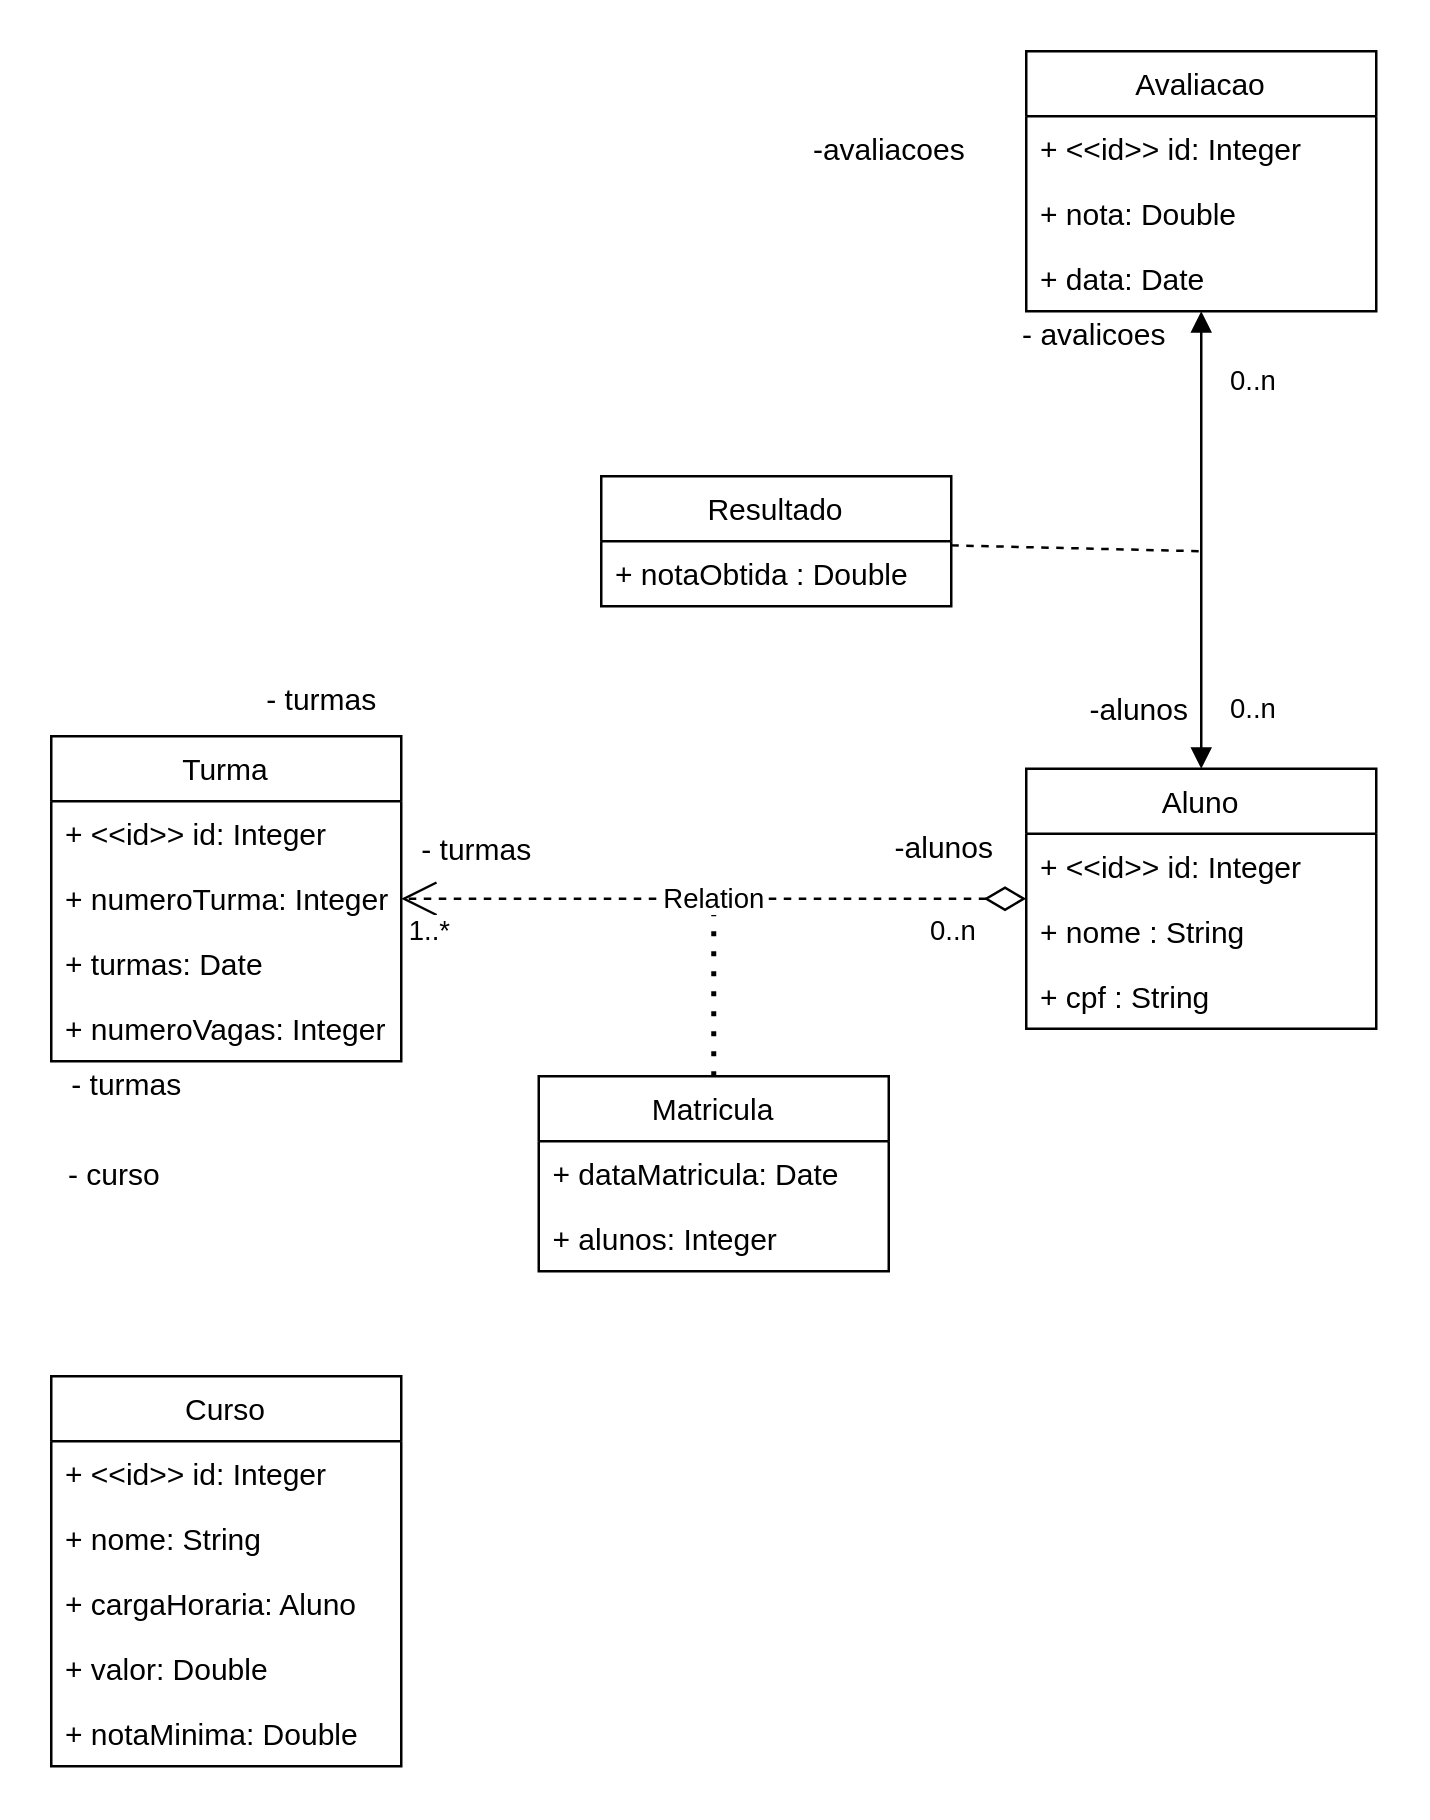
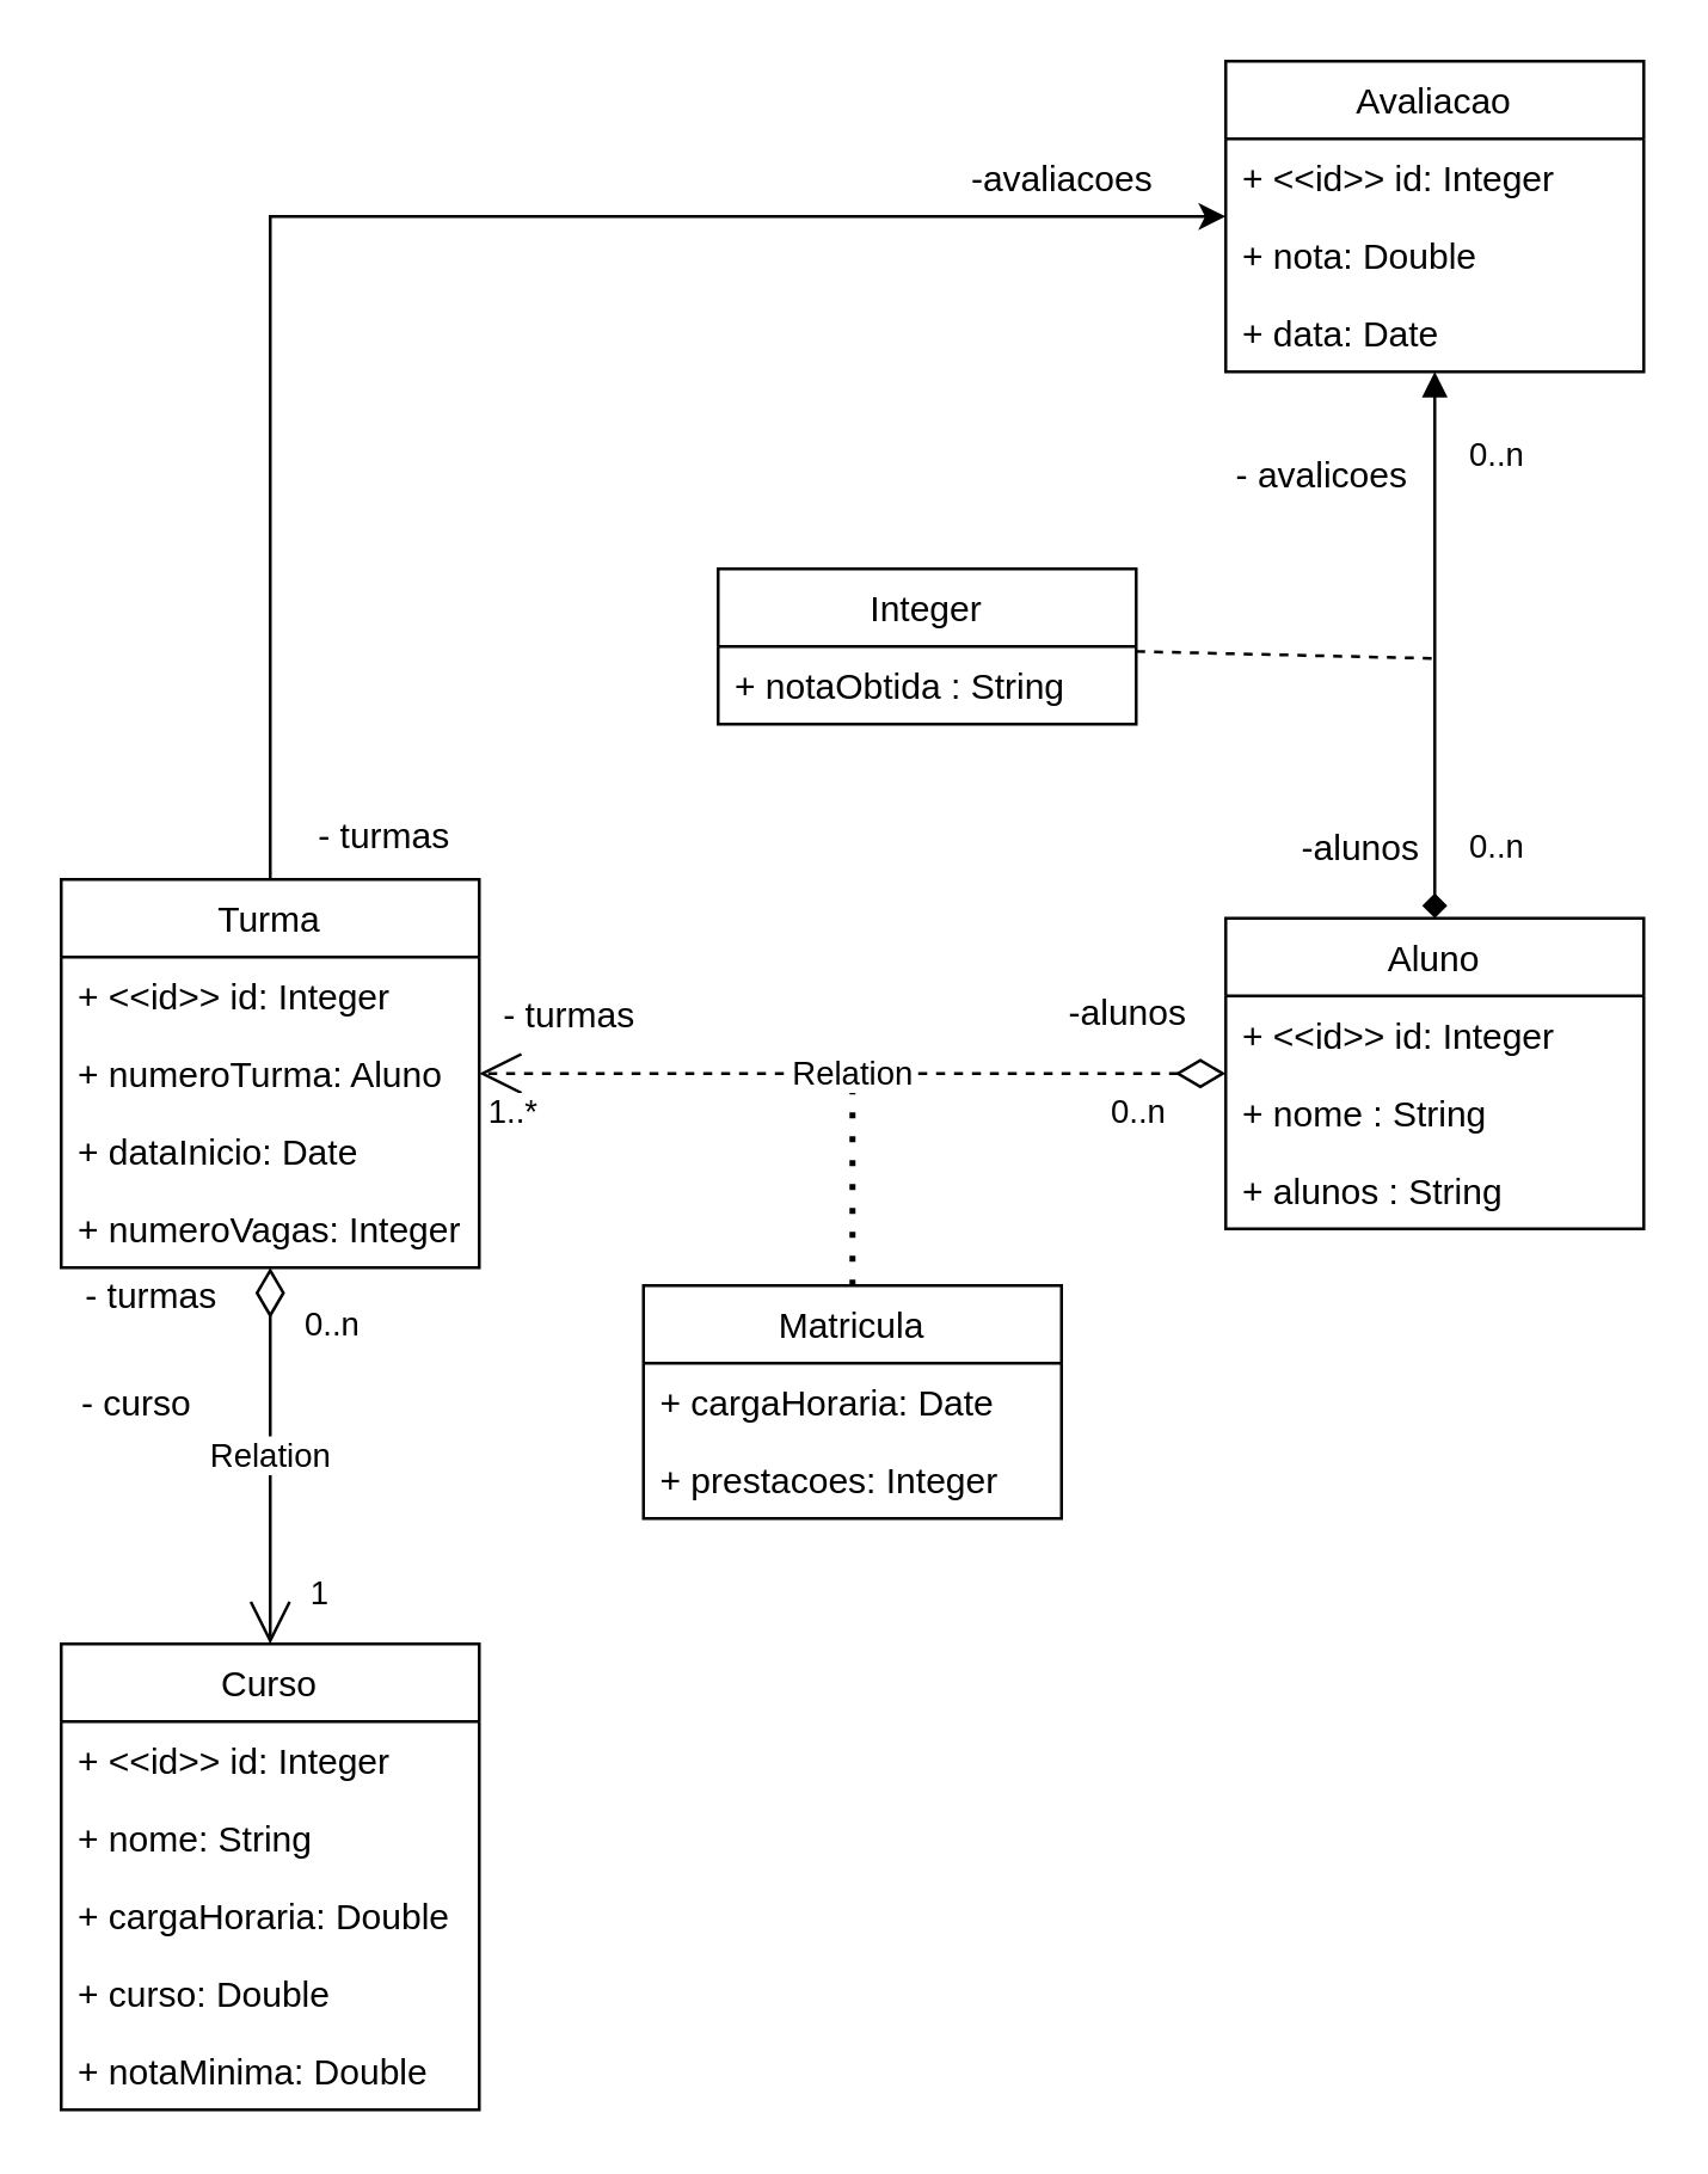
+ <mxCell id="8" style="edgeStyle=orthogonalEdgeStyle;rounded=0;orthogonalLoop=1;jettySize=auto;html=1;" edge="1" parent="1" source="9" target="29"><mxGeometry relative="1" as="geometry"><mxPoint x="50" y="20" as="targetPoint" /><Array as="points"><mxPoint x="90" y="72" /></Array></mxGeometry></mxCell>
- <mxCell id="39" value="- avalicoes" style="text;html=1;align=center;verticalAlign=middle;resizable=0;points=[];autosize=1;strokeColor=none;" vertex="1" parent="1"><mxGeometry x="402" y="124" width="70" height="20" as="geometry" /></mxCell>
+ <mxCell id="39" value="- avalicoes" style="text;html=1;align=center;verticalAlign=middle;resizable=0;points=[];autosize=1;strokeColor=none;" vertex="1" parent="1"><mxGeometry x="407" y="149" width="70" height="20" as="geometry" /></mxCell>
- <mxCell id="37" value="Resultado" style="swimlane;fontStyle=0;childLayout=stackLayout;horizontal=1;startSize=26;fillColor=none;horizontalStack=0;resizeParent=1;resizeParentMax=0;resizeLast=0;collapsible=1;marginBottom=0;" vertex="1" parent="1"><mxGeometry x="240" y="190" width="140" height="52" as="geometry" /></mxCell>
+ <mxCell id="37" value="Integer" style="swimlane;fontStyle=0;childLayout=stackLayout;horizontal=1;startSize=26;fillColor=none;horizontalStack=0;resizeParent=1;resizeParentMax=0;resizeLast=0;collapsible=1;marginBottom=0;" vertex="1" parent="1"><mxGeometry x="240" y="190" width="140" height="52" as="geometry" /></mxCell>
- <mxCell id="38" value="+ notaObtida : Double" style="text;strokeColor=none;fillColor=none;align=left;verticalAlign=top;spacingLeft=4;spacingRight=4;overflow=hidden;rotatable=0;points=[[0,0.5],[1,0.5]];portConstraint=eastwest;" vertex="1" parent="37"><mxGeometry y="26" width="140" height="26" as="geometry" /></mxCell>
+ <mxCell id="38" value="+ notaObtida : String" style="text;strokeColor=none;fillColor=none;align=left;verticalAlign=top;spacingLeft=4;spacingRight=4;overflow=hidden;rotatable=0;points=[[0,0.5],[1,0.5]];portConstraint=eastwest;" vertex="1" parent="37"><mxGeometry y="26" width="140" height="26" as="geometry" /></mxCell>
- <mxCell id="33" value="" style="endArrow=block;startArrow=block;endFill=1;startFill=1;html=1;" edge="1" parent="1" source="29" target="22"><mxGeometry width="160" relative="1" as="geometry"><mxPoint x="410" y="190" as="sourcePoint" /><mxPoint x="570" y="190" as="targetPoint" /></mxGeometry></mxCell>
+ <mxCell id="33" value="" style="endArrow=diamond;startArrow=block;endFill=1;startFill=1;html=1;" edge="1" parent="1" source="29" target="22"><mxGeometry width="160" relative="1" as="geometry"><mxPoint x="410" y="190" as="sourcePoint" /><mxPoint x="570" y="190" as="targetPoint" /></mxGeometry></mxCell>
- <mxCell id="11" value="+ numeroTurma: Integer" style="text;strokeColor=none;fillColor=none;align=left;verticalAlign=top;spacingLeft=4;spacingRight=4;overflow=hidden;rotatable=0;points=[[0,0.5],[1,0.5]];portConstraint=eastwest;" vertex="1" parent="9"><mxGeometry y="52" width="140" height="26" as="geometry" /></mxCell>
+ <mxCell id="11" value="+ numeroTurma: Aluno" style="text;strokeColor=none;fillColor=none;align=left;verticalAlign=top;spacingLeft=4;spacingRight=4;overflow=hidden;rotatable=0;points=[[0,0.5],[1,0.5]];portConstraint=eastwest;" vertex="1" parent="9"><mxGeometry y="52" width="140" height="26" as="geometry" /></mxCell>
- <mxCell id="12" value="+ turmas: Date" style="text;strokeColor=none;fillColor=none;align=left;verticalAlign=top;spacingLeft=4;spacingRight=4;overflow=hidden;rotatable=0;points=[[0,0.5],[1,0.5]];portConstraint=eastwest;" vertex="1" parent="9"><mxGeometry y="78" width="140" height="26" as="geometry" /></mxCell>
+ <mxCell id="12" value="+ dataInicio: Date" style="text;strokeColor=none;fillColor=none;align=left;verticalAlign=top;spacingLeft=4;spacingRight=4;overflow=hidden;rotatable=0;points=[[0,0.5],[1,0.5]];portConstraint=eastwest;" vertex="1" parent="9"><mxGeometry y="78" width="140" height="26" as="geometry" /></mxCell>
- <mxCell id="25" value="+ cpf : String" style="text;strokeColor=none;fillColor=none;align=left;verticalAlign=top;spacingLeft=4;spacingRight=4;overflow=hidden;rotatable=0;points=[[0,0.5],[1,0.5]];portConstraint=eastwest;" vertex="1" parent="22"><mxGeometry y="78" width="140" height="26" as="geometry" /></mxCell>
+ <mxCell id="25" value="+ alunos : String" style="text;strokeColor=none;fillColor=none;align=left;verticalAlign=top;spacingLeft=4;spacingRight=4;overflow=hidden;rotatable=0;points=[[0,0.5],[1,0.5]];portConstraint=eastwest;" vertex="1" parent="22"><mxGeometry y="78" width="140" height="26" as="geometry" /></mxCell>
- <mxCell id="16" value="+ dataMatricula: Date" style="text;strokeColor=none;fillColor=none;align=left;verticalAlign=top;spacingLeft=4;spacingRight=4;overflow=hidden;rotatable=0;points=[[0,0.5],[1,0.5]];portConstraint=eastwest;" vertex="1" parent="15"><mxGeometry y="26" width="140" height="26" as="geometry" /></mxCell>
+ <mxCell id="16" value="+ cargaHoraria: Date" style="text;strokeColor=none;fillColor=none;align=left;verticalAlign=top;spacingLeft=4;spacingRight=4;overflow=hidden;rotatable=0;points=[[0,0.5],[1,0.5]];portConstraint=eastwest;" vertex="1" parent="15"><mxGeometry y="26" width="140" height="26" as="geometry" /></mxCell>
- <mxCell id="17" value="+ alunos: Integer" style="text;strokeColor=none;fillColor=none;align=left;verticalAlign=top;spacingLeft=4;spacingRight=4;overflow=hidden;rotatable=0;points=[[0,0.5],[1,0.5]];portConstraint=eastwest;" vertex="1" parent="15"><mxGeometry y="52" width="140" height="26" as="geometry" /></mxCell>
+ <mxCell id="17" value="+ prestacoes: Integer" style="text;strokeColor=none;fillColor=none;align=left;verticalAlign=top;spacingLeft=4;spacingRight=4;overflow=hidden;rotatable=0;points=[[0,0.5],[1,0.5]];portConstraint=eastwest;" vertex="1" parent="15"><mxGeometry y="52" width="140" height="26" as="geometry" /></mxCell>
+ <mxCell id="26" value="Relation" style="endArrow=open;html=1;endSize=12;startArrow=diamondThin;startSize=14;startFill=0;edgeStyle=orthogonalEdgeStyle;" edge="1" parent="1" source="9" target="2"><mxGeometry relative="1" as="geometry"><mxPoint x="200" y="190" as="sourcePoint" /><mxPoint x="360" y="30" as="targetPoint" /></mxGeometry></mxCell>
+ <mxCell id="27" value="0..n" style="edgeLabel;resizable=0;html=1;align=left;verticalAlign=top;" connectable="0" vertex="1" parent="26"><mxGeometry x="-1" relative="1" as="geometry"><mxPoint x="10" y="6" as="offset" /></mxGeometry></mxCell>
+ <mxCell id="28" value="1" style="edgeLabel;resizable=0;html=1;align=right;verticalAlign=top;" connectable="0" vertex="1" parent="26"><mxGeometry x="1" relative="1" as="geometry"><mxPoint x="20" y="-30" as="offset" /></mxGeometry></mxCell>
- <mxCell id="5" value="+ cargaHoraria: Aluno" style="text;strokeColor=none;fillColor=none;align=left;verticalAlign=top;spacingLeft=4;spacingRight=4;overflow=hidden;rotatable=0;points=[[0,0.5],[1,0.5]];portConstraint=eastwest;" vertex="1" parent="2"><mxGeometry y="78" width="140" height="26" as="geometry" /></mxCell>
+ <mxCell id="5" value="+ cargaHoraria: Double" style="text;strokeColor=none;fillColor=none;align=left;verticalAlign=top;spacingLeft=4;spacingRight=4;overflow=hidden;rotatable=0;points=[[0,0.5],[1,0.5]];portConstraint=eastwest;" vertex="1" parent="2"><mxGeometry y="78" width="140" height="26" as="geometry" /></mxCell>
- <mxCell id="6" value="+ valor: Double" style="text;strokeColor=none;fillColor=none;align=left;verticalAlign=top;spacingLeft=4;spacingRight=4;overflow=hidden;rotatable=0;points=[[0,0.5],[1,0.5]];portConstraint=eastwest;" vertex="1" parent="2"><mxGeometry y="104" width="140" height="26" as="geometry" /></mxCell>
+ <mxCell id="6" value="+ curso: Double" style="text;strokeColor=none;fillColor=none;align=left;verticalAlign=top;spacingLeft=4;spacingRight=4;overflow=hidden;rotatable=0;points=[[0,0.5],[1,0.5]];portConstraint=eastwest;" vertex="1" parent="2"><mxGeometry y="104" width="140" height="26" as="geometry" /></mxCell>
